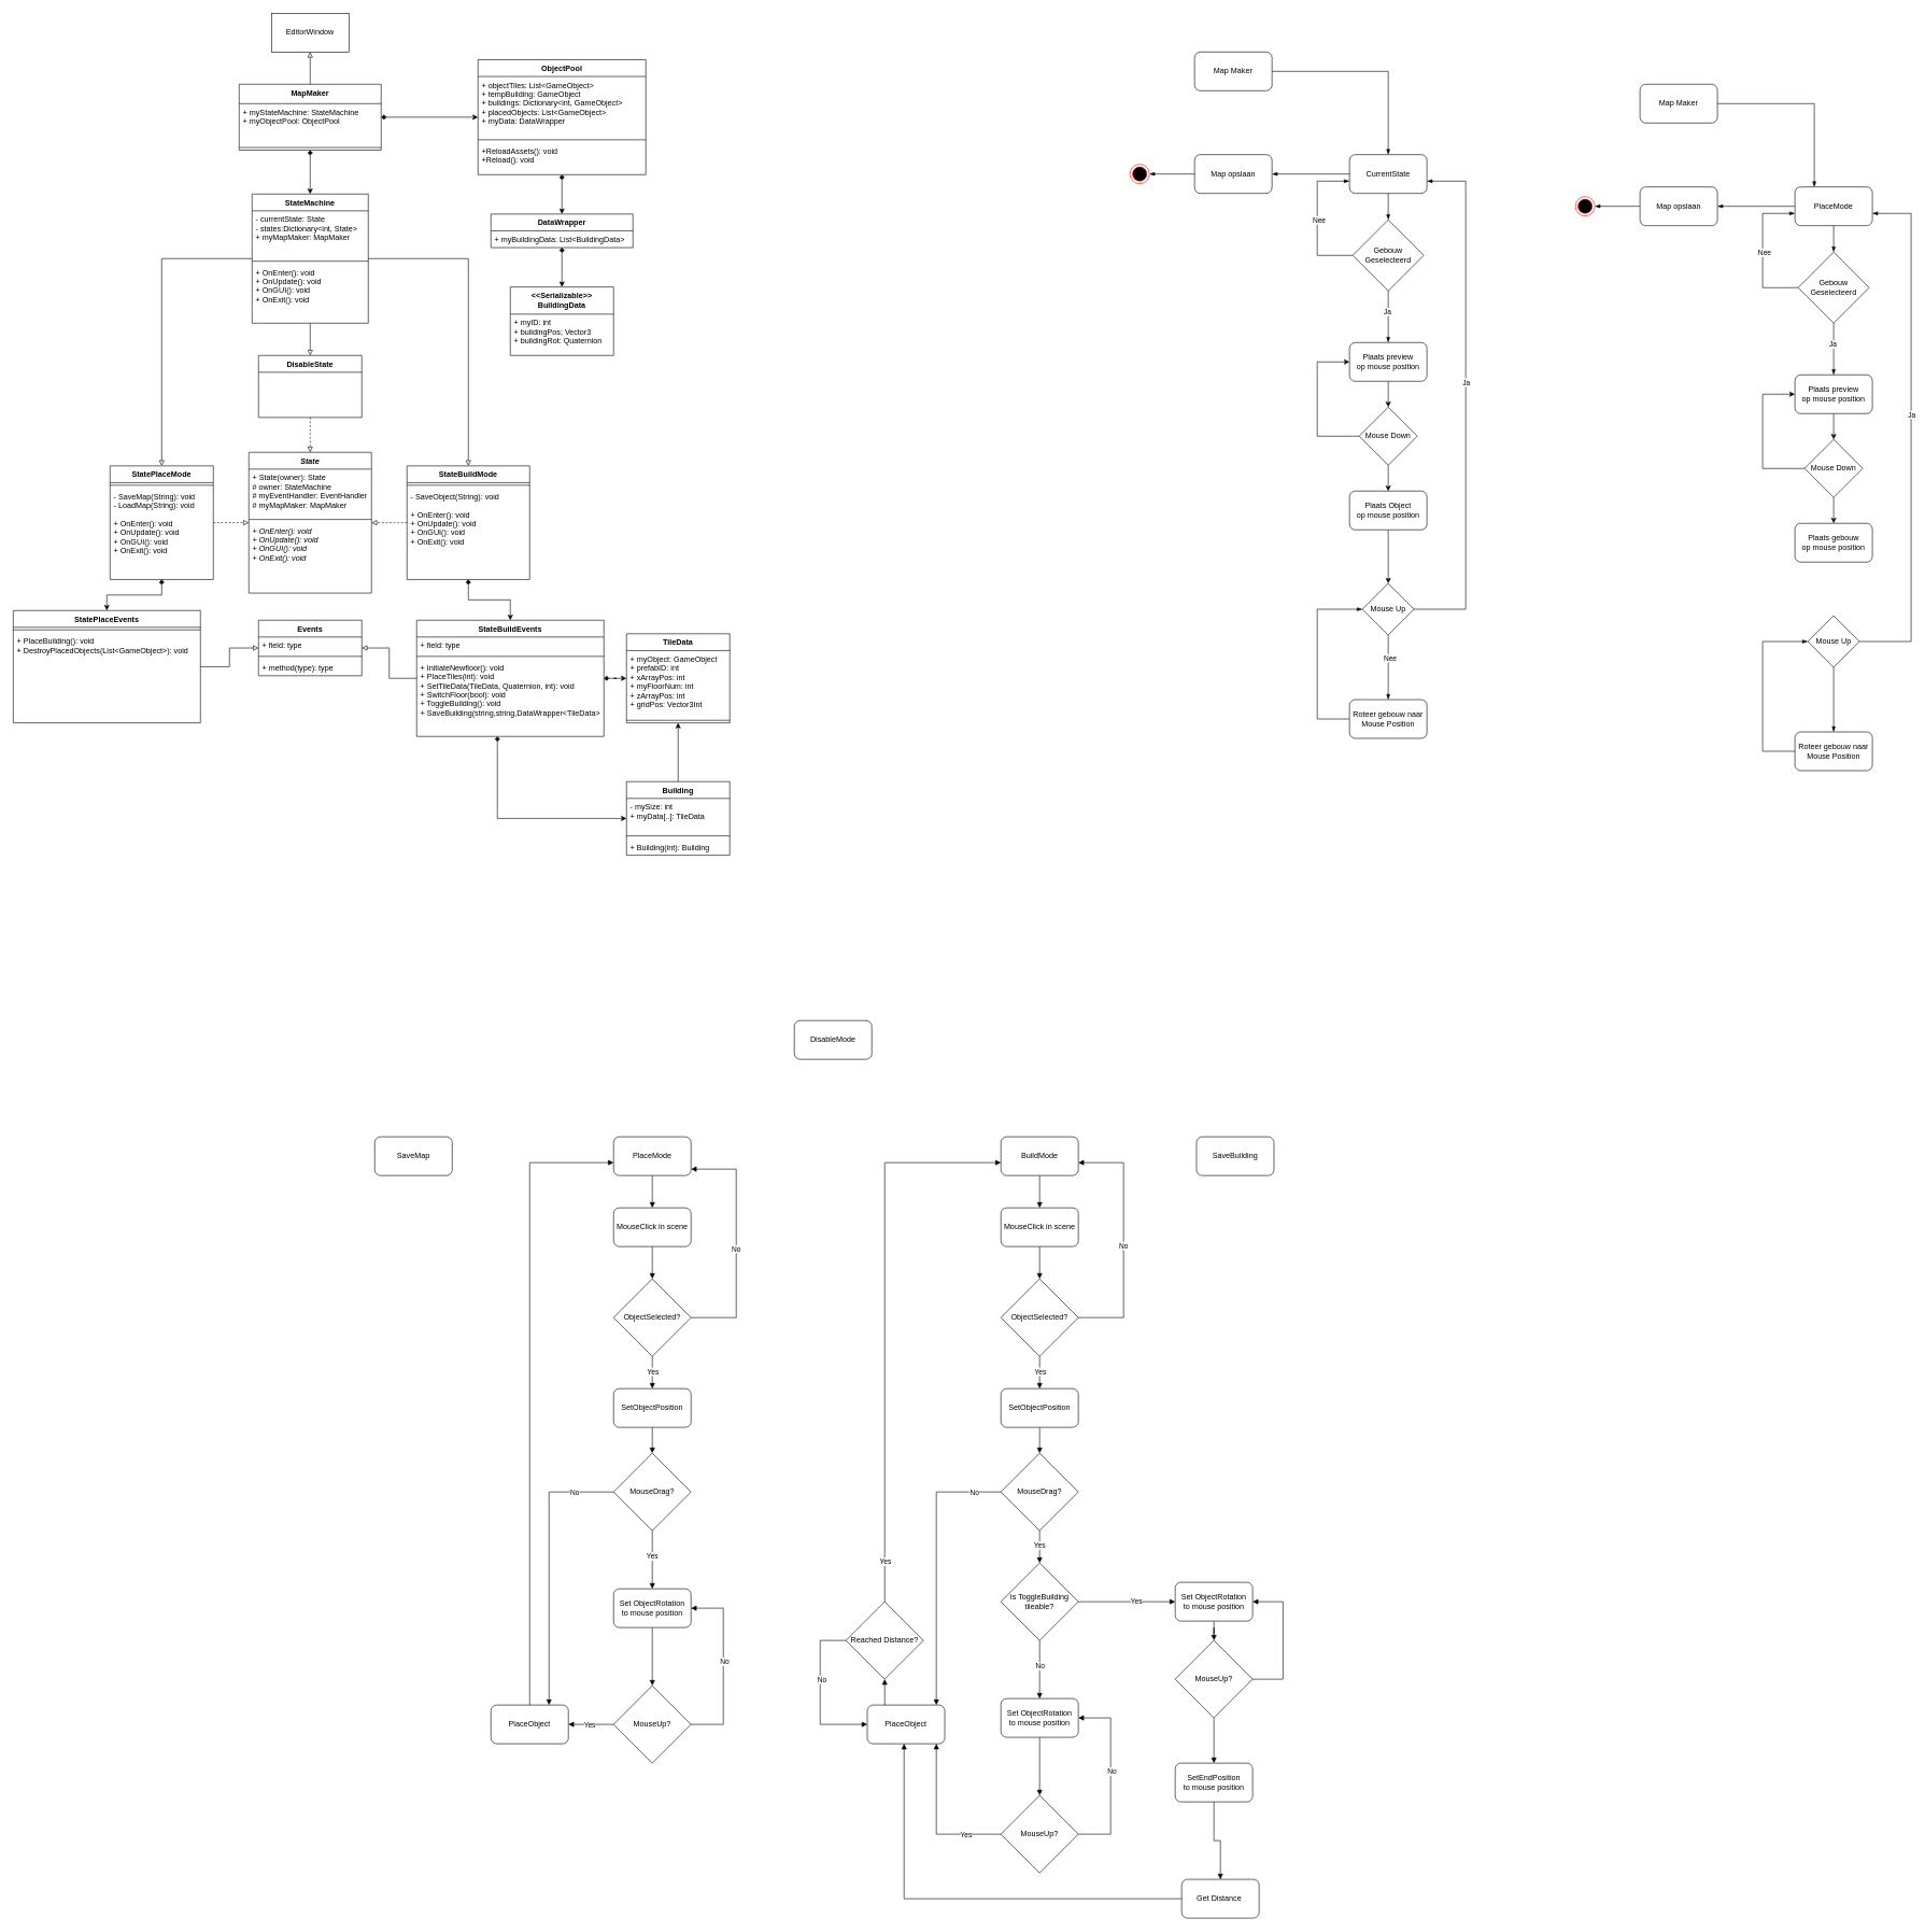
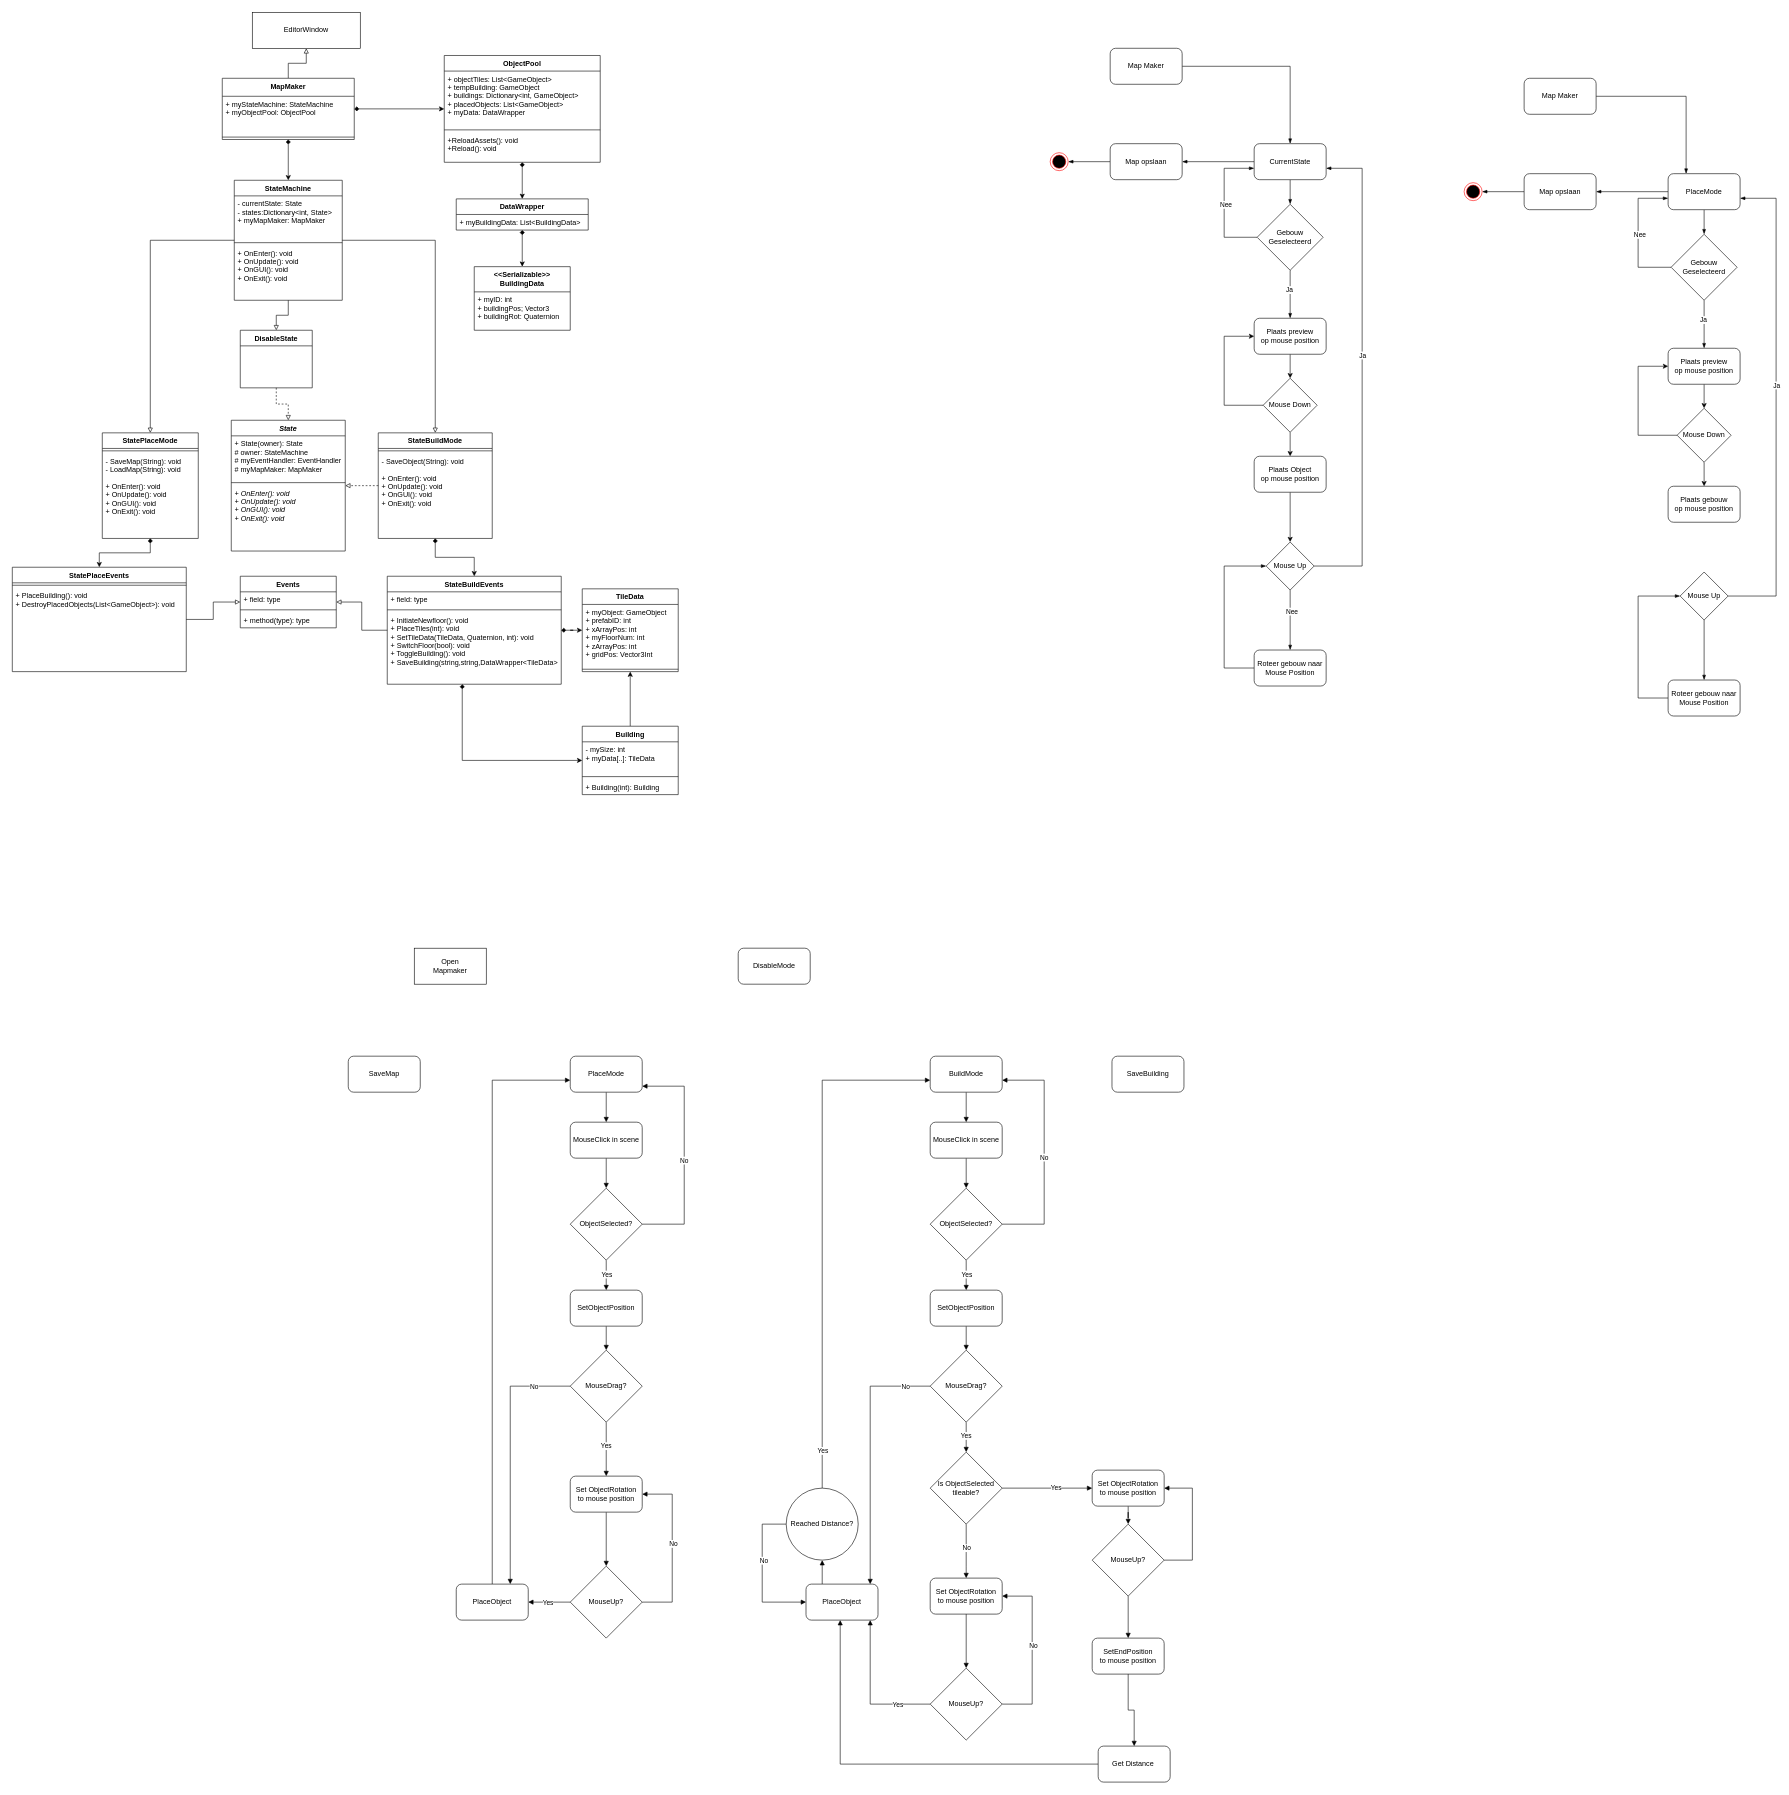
- <mxCell id="59" value="EditorWindow" style="rounded=0;whiteSpace=wrap;html=1;" parent="1" vertex="1"><mxGeometry x="420" y="20" width="120" height="60" as="geometry" /></mxCell>
+ <mxCell id="59" value="EditorWindow" style="rounded=0;whiteSpace=wrap;html=1;" parent="1" vertex="1"><mxGeometry x="420" y="20" width="180" height="60" as="geometry" /></mxCell>
- <mxCell id="87" value="DisableState" style="swimlane;fontStyle=1;align=center;verticalAlign=top;childLayout=stackLayout;horizontal=1;startSize=26;horizontalStack=0;resizeParent=1;resizeParentMax=0;resizeLast=0;collapsible=1;marginBottom=0;" parent="1" vertex="1"><mxGeometry x="400" y="550" width="160" height="96" as="geometry" /></mxCell>
+ <mxCell id="87" value="DisableState" style="swimlane;fontStyle=1;align=center;verticalAlign=top;childLayout=stackLayout;horizontal=1;startSize=26;horizontalStack=0;resizeParent=1;resizeParentMax=0;resizeLast=0;collapsible=1;marginBottom=0;" parent="1" vertex="1"><mxGeometry x="400" y="550" width="120" height="96" as="geometry" /></mxCell>
- <mxCell id="57" style="edgeStyle=orthogonalEdgeStyle;rounded=0;orthogonalLoop=1;jettySize=auto;html=1;dashed=1;endArrow=block;endFill=0;" parent="1" source="95" target="88" edge="1"><mxGeometry relative="1" as="geometry" /></mxCell>
+ <mxCell id="108" value="Open&lt;br&gt;Mapmaker" style="rounded=0;whiteSpace=wrap;html=1;" parent="1" vertex="1"><mxGeometry x="690" y="1580" width="120" height="60" as="geometry" /></mxCell>
- <mxCell id="152" value="Is ToggleBuilding&lt;br&gt;tileable?" style="rhombus;whiteSpace=wrap;html=1;" parent="1" vertex="1"><mxGeometry x="1550" y="2420" width="120" height="120" as="geometry" /></mxCell>
+ <mxCell id="152" value="Is ObjectSelected&lt;br&gt;tileable?" style="rhombus;whiteSpace=wrap;html=1;" parent="1" vertex="1"><mxGeometry x="1550" y="2420" width="120" height="120" as="geometry" /></mxCell>
- <mxCell id="191" value="Reached Distance?" style="rhombus;whiteSpace=wrap;html=1;" parent="1" vertex="1"><mxGeometry x="1310" y="2480" width="120" height="120" as="geometry" /></mxCell>
+ <mxCell id="191" value="Reached Distance?" style="ellipse;whiteSpace=wrap;html=1;" parent="1" vertex="1"><mxGeometry x="1310" y="2480" width="120" height="120" as="geometry" /></mxCell>
